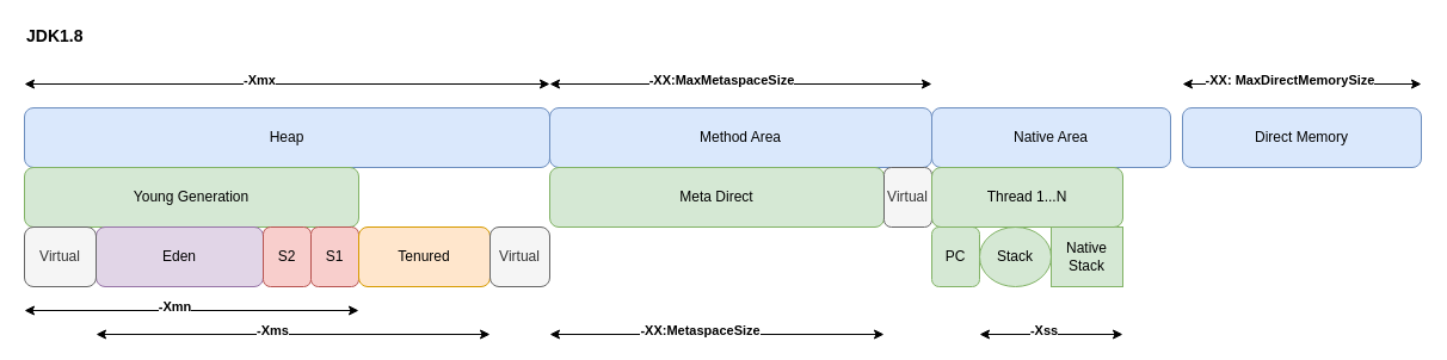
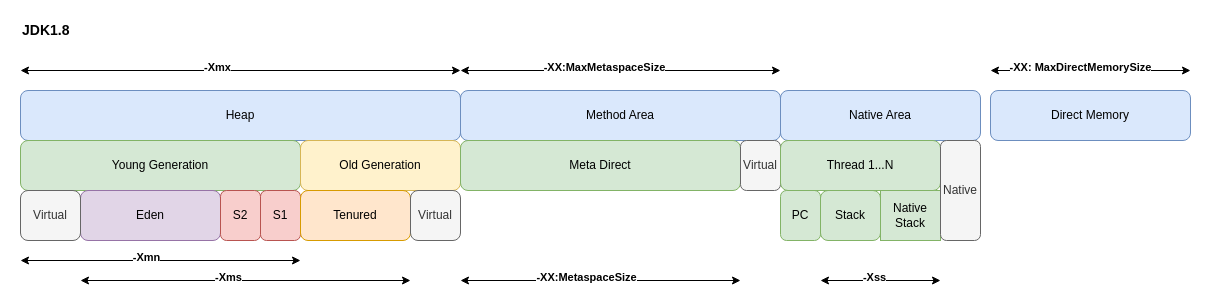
+ <mxCell id="4" value="Old Generation" style="rounded=1;whiteSpace=wrap;html=1;fillColor=#fff2cc;strokeColor=#d6b656;" vertex="1" parent="1"><mxGeometry x="300" y="140" width="160" height="50" as="geometry" /></mxCell>
+ <mxCell id="31" value="Native" style="rounded=1;whiteSpace=wrap;html=1;fillColor=#f5f5f5;strokeColor=#666666;fontColor=#333333;" vertex="1" parent="1"><mxGeometry x="940" y="140" width="40" height="100" as="geometry" /></mxCell>
- <mxCell id="26" value="Stack" style="ellipse;whiteSpace=wrap;html=1;fillColor=#d5e8d4;strokeColor=#82b366;" vertex="1" parent="1"><mxGeometry x="820" y="190" width="60" height="50" as="geometry" /></mxCell>
+ <mxCell id="26" value="Stack" style="rounded=1;whiteSpace=wrap;html=1;fillColor=#d5e8d4;strokeColor=#82b366;" vertex="1" parent="1"><mxGeometry x="820" y="190" width="60" height="50" as="geometry" /></mxCell>
